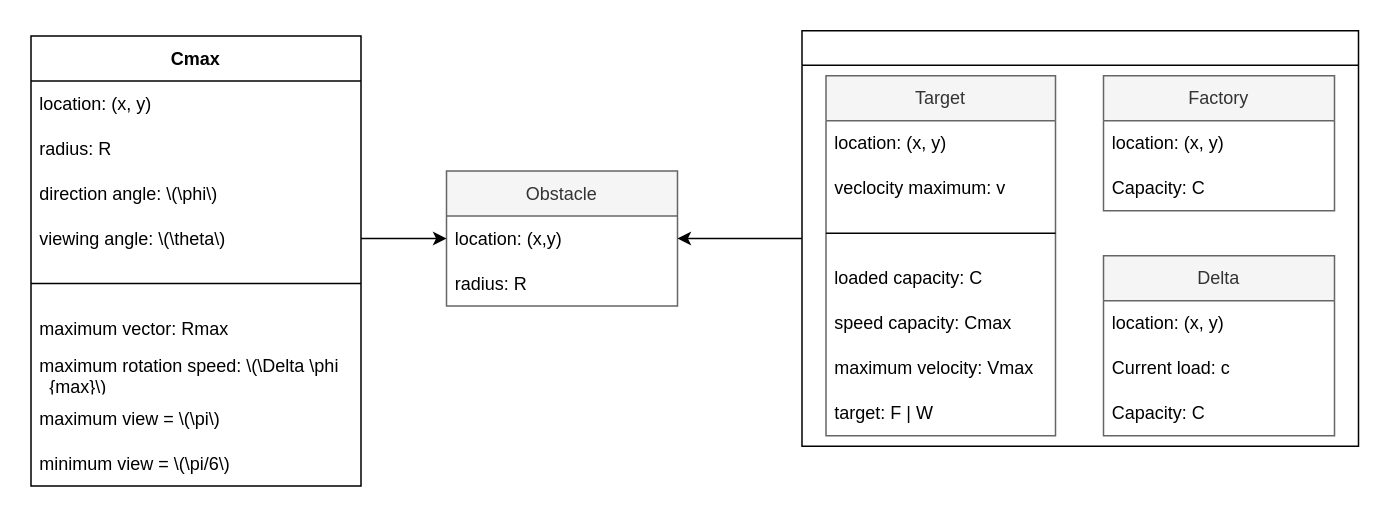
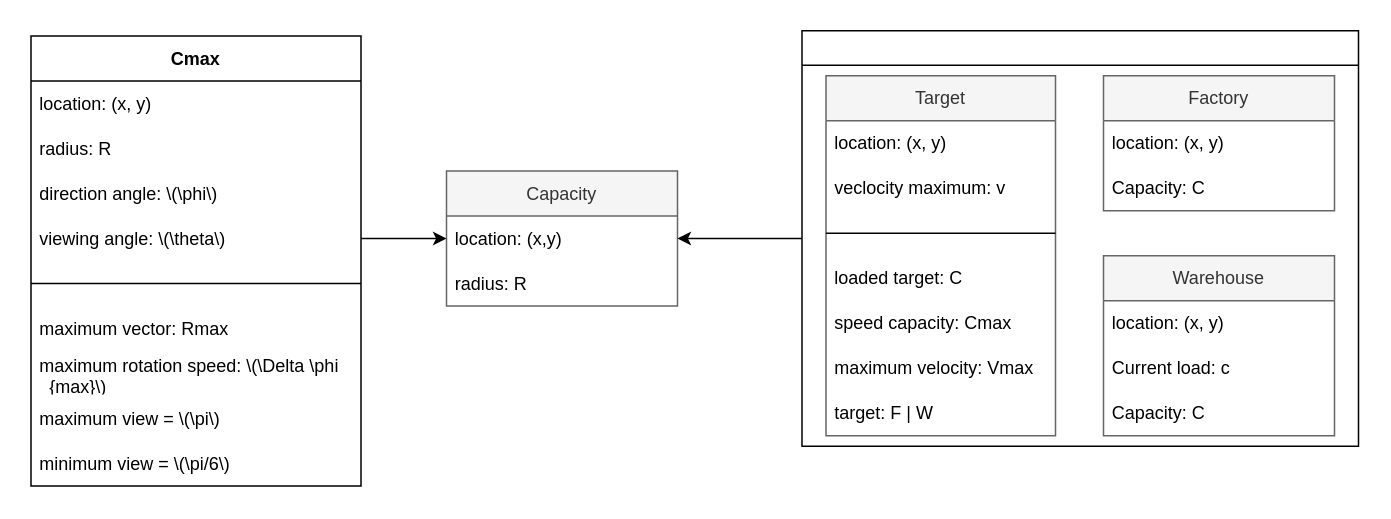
- <mxCell id="30" value="Obstacle" style="swimlane;fontStyle=0;childLayout=stackLayout;horizontal=1;startSize=30;horizontalStack=0;resizeParent=1;resizeParentMax=0;resizeLast=0;collapsible=1;marginBottom=0;whiteSpace=wrap;html=1;rounded=0;labelBackgroundColor=none;fillColor=#f5f5f5;fontColor=#333333;strokeColor=#666666;" parent="1" vertex="1"><mxGeometry x="297" y="113.5" width="154" height="90" as="geometry"><mxRectangle x="140" y="50" width="80" height="30" as="alternateBounds" /></mxGeometry></mxCell>
+ <mxCell id="30" value="Capacity" style="swimlane;fontStyle=0;childLayout=stackLayout;horizontal=1;startSize=30;horizontalStack=0;resizeParent=1;resizeParentMax=0;resizeLast=0;collapsible=1;marginBottom=0;whiteSpace=wrap;html=1;rounded=0;labelBackgroundColor=none;fillColor=#f5f5f5;fontColor=#333333;strokeColor=#666666;" parent="1" vertex="1"><mxGeometry x="297" y="113.5" width="154" height="90" as="geometry"><mxRectangle x="140" y="50" width="80" height="30" as="alternateBounds" /></mxGeometry></mxCell>
- <mxCell id="18" value="loaded capacity: C" style="text;strokeColor=none;fillColor=none;align=left;verticalAlign=middle;spacingLeft=4;spacingRight=4;overflow=hidden;points=[[0,0.5],[1,0.5]];portConstraint=eastwest;rotatable=0;whiteSpace=wrap;html=1;rounded=0;labelBackgroundColor=none;fontColor=#000000;" parent="14" vertex="1"><mxGeometry y="120" width="153" height="30" as="geometry" /></mxCell>
+ <mxCell id="18" value="loaded target: C" style="text;strokeColor=none;fillColor=none;align=left;verticalAlign=middle;spacingLeft=4;spacingRight=4;overflow=hidden;points=[[0,0.5],[1,0.5]];portConstraint=eastwest;rotatable=0;whiteSpace=wrap;html=1;rounded=0;labelBackgroundColor=none;fontColor=#000000;" parent="14" vertex="1"><mxGeometry y="120" width="153" height="30" as="geometry" /></mxCell>
- <mxCell id="26" value="Delta" style="swimlane;fontStyle=0;childLayout=stackLayout;horizontal=1;startSize=30;horizontalStack=0;resizeParent=1;resizeParentMax=0;resizeLast=0;collapsible=1;marginBottom=0;whiteSpace=wrap;html=1;rounded=0;labelBackgroundColor=none;fillColor=#f5f5f5;fontColor=#333333;strokeColor=#666666;" parent="13" vertex="1"><mxGeometry x="201" y="150" width="154" height="120" as="geometry"><mxRectangle x="140" y="50" width="80" height="30" as="alternateBounds" /></mxGeometry></mxCell>
+ <mxCell id="26" value="Warehouse" style="swimlane;fontStyle=0;childLayout=stackLayout;horizontal=1;startSize=30;horizontalStack=0;resizeParent=1;resizeParentMax=0;resizeLast=0;collapsible=1;marginBottom=0;whiteSpace=wrap;html=1;rounded=0;labelBackgroundColor=none;fillColor=#f5f5f5;fontColor=#333333;strokeColor=#666666;" parent="13" vertex="1"><mxGeometry x="201" y="150" width="154" height="120" as="geometry"><mxRectangle x="140" y="50" width="80" height="30" as="alternateBounds" /></mxGeometry></mxCell>
